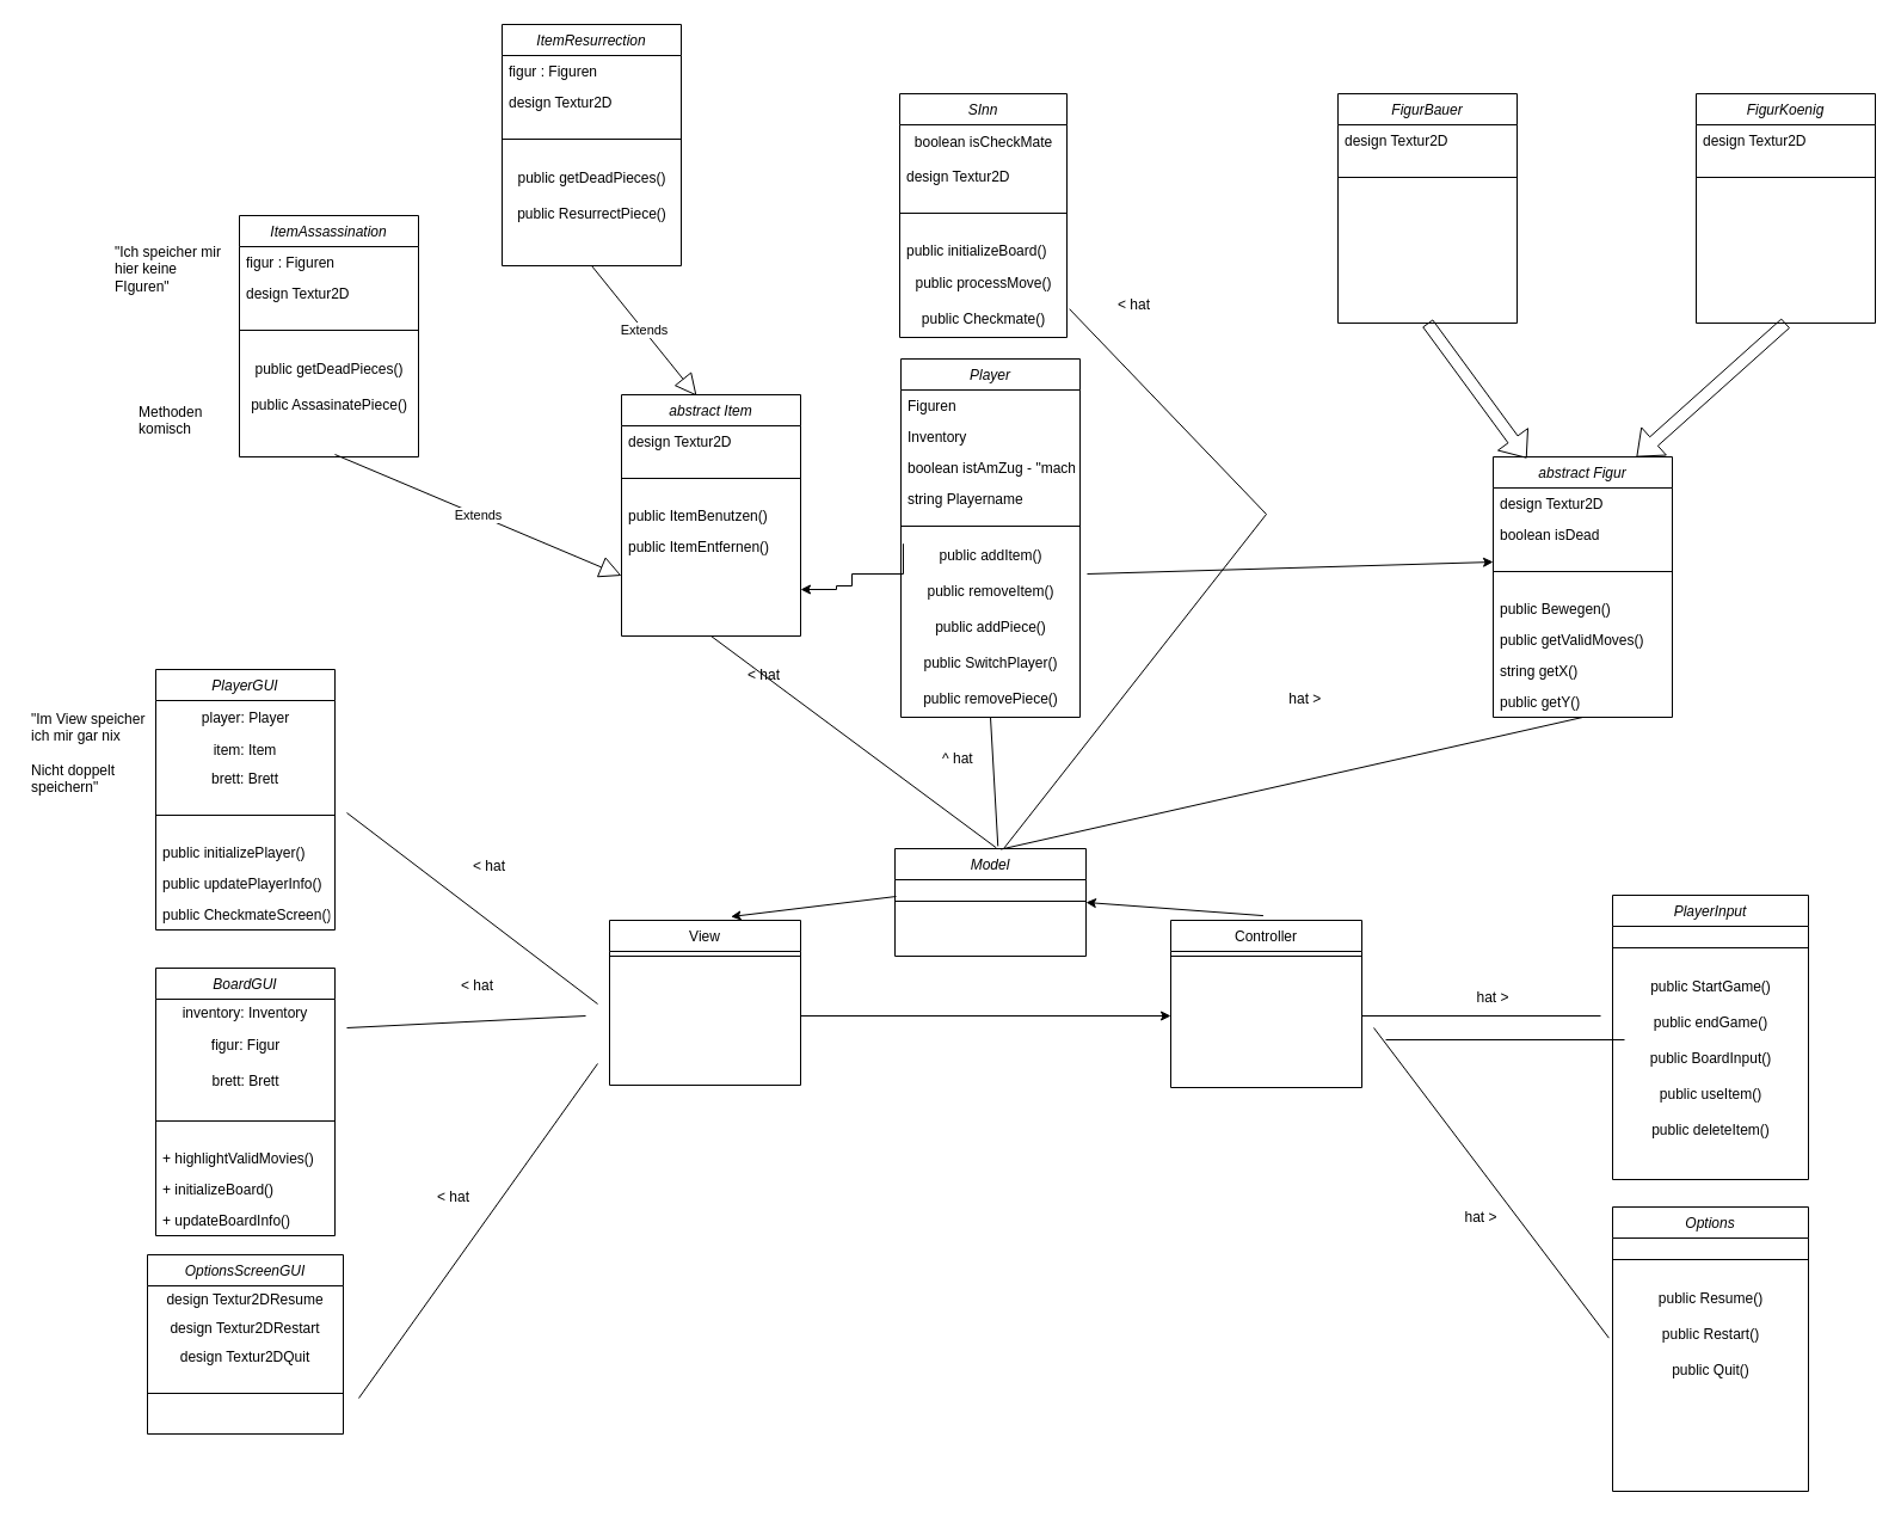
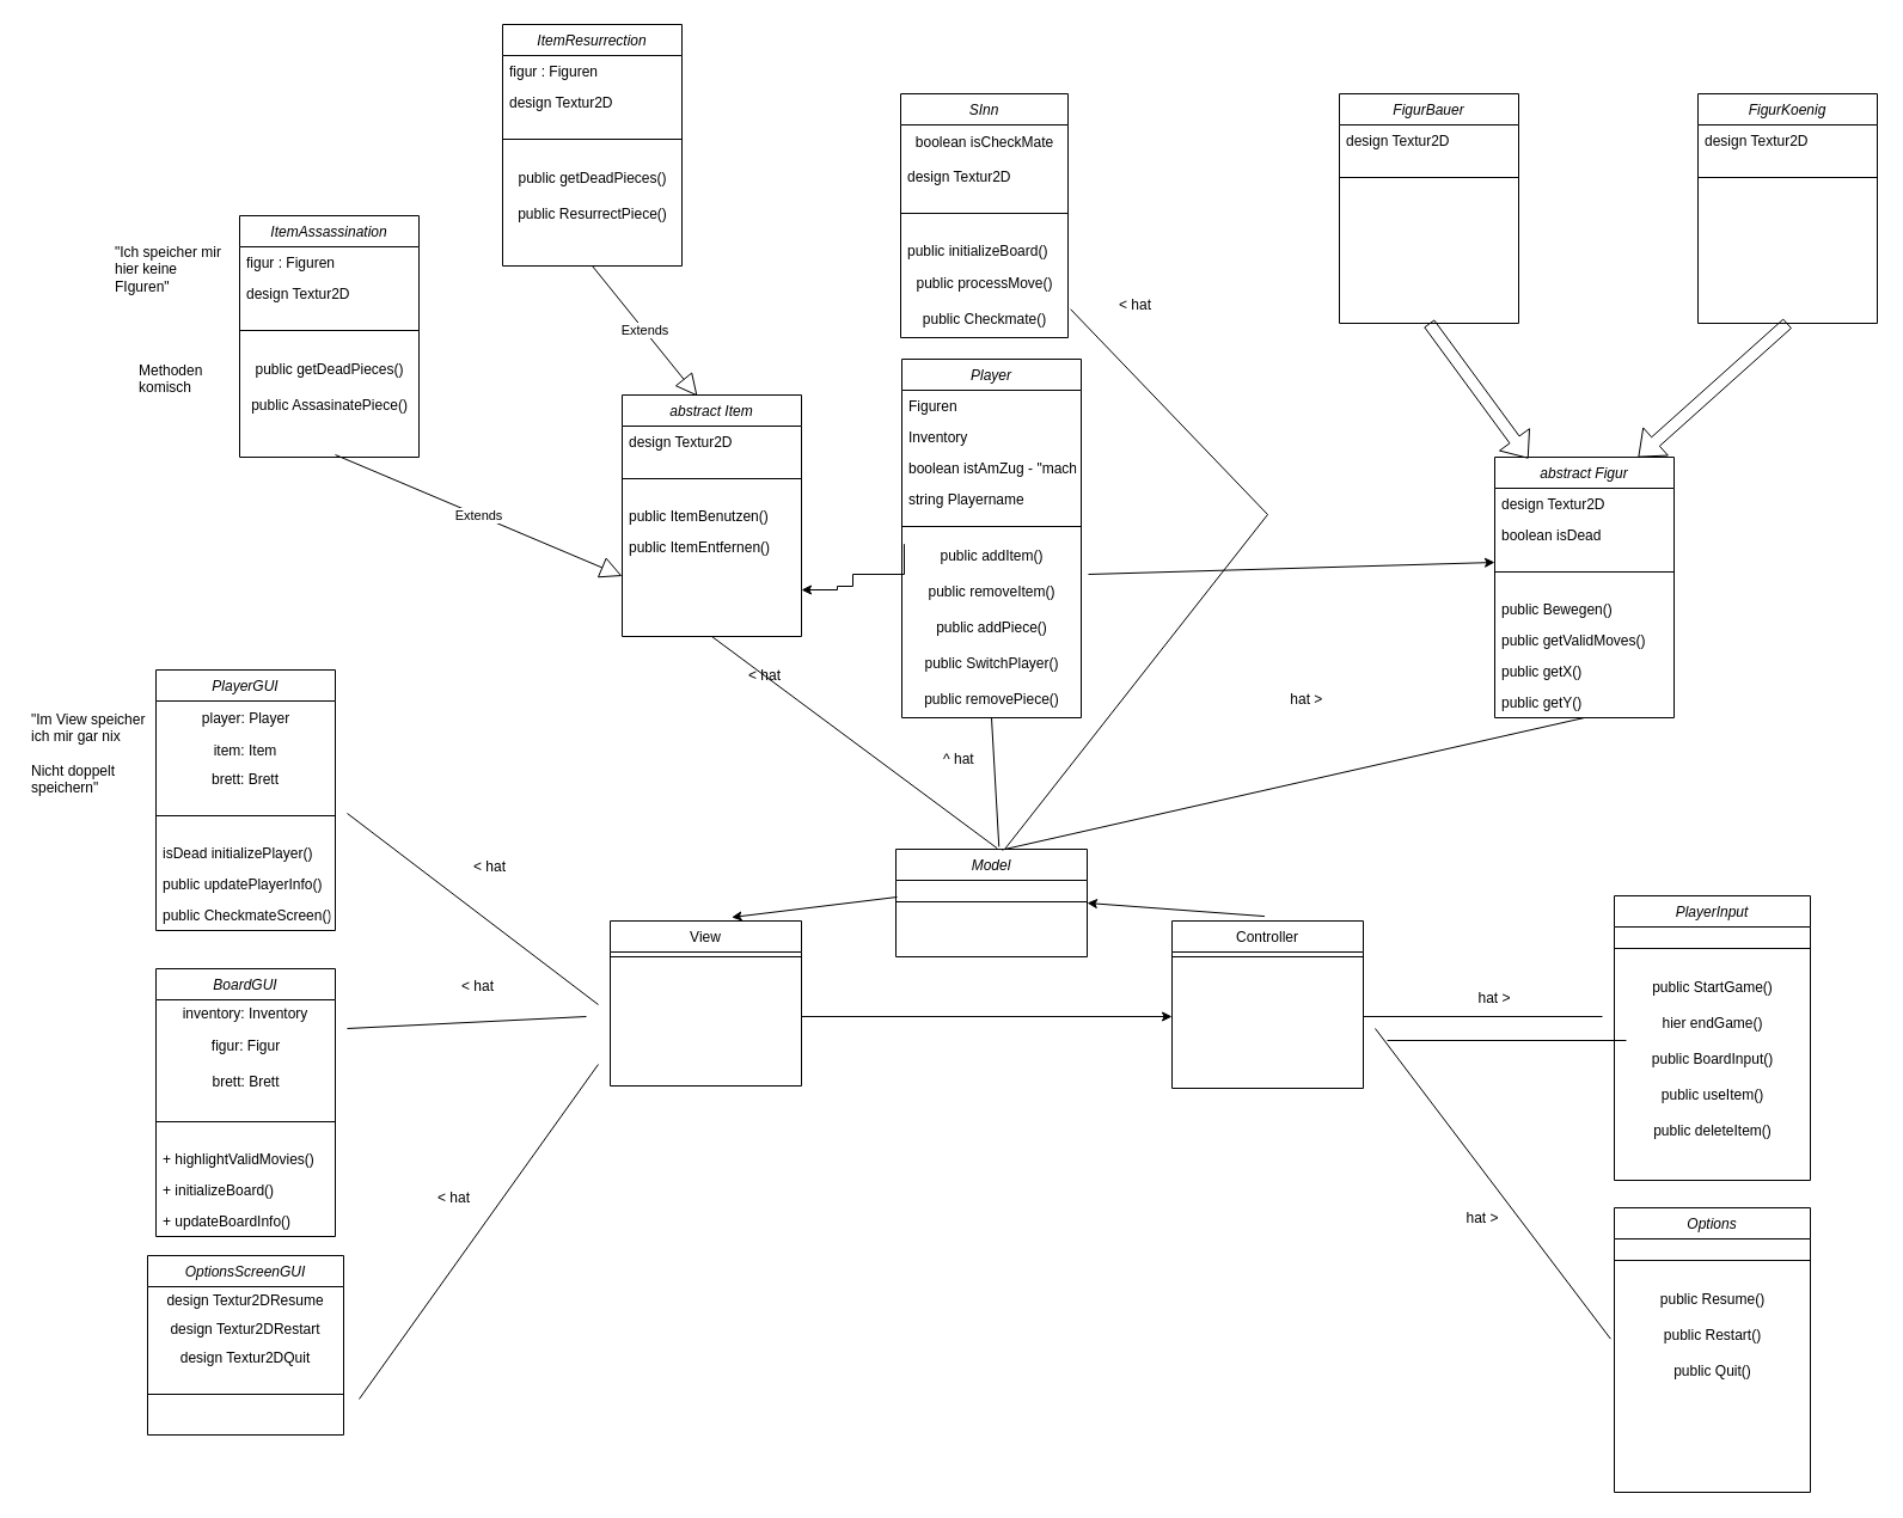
- <mxCell id="117" value="Methoden komisch" style="text;strokeColor=none;fillColor=none;align=left;verticalAlign=middle;spacingLeft=4;spacingRight=4;overflow=hidden;points=[[0,0.5],[1,0.5]];portConstraint=eastwest;rotatable=0;whiteSpace=wrap;html=1;" vertex="1" parent="1"><mxGeometry x="110" y="335" width="80" height="30" as="geometry" /></mxCell>
+ <mxCell id="117" value="Methoden komisch" style="text;strokeColor=none;fillColor=none;align=left;verticalAlign=middle;spacingLeft=4;spacingRight=4;overflow=hidden;points=[[0,0.5],[1,0.5]];portConstraint=eastwest;rotatable=0;whiteSpace=wrap;html=1;" vertex="1" parent="1"><mxGeometry x="110" y="300" width="80" height="30" as="geometry" /></mxCell>
- <mxCell id="28" value="string getX()" style="text;align=left;verticalAlign=top;spacingLeft=4;spacingRight=4;overflow=hidden;rotatable=0;points=[[0,0.5],[1,0.5]];portConstraint=eastwest;" parent="22" vertex="1"><mxGeometry y="166" width="150" height="26" as="geometry" /></mxCell>
+ <mxCell id="28" value="public getX()" style="text;align=left;verticalAlign=top;spacingLeft=4;spacingRight=4;overflow=hidden;rotatable=0;points=[[0,0.5],[1,0.5]];portConstraint=eastwest;" parent="22" vertex="1"><mxGeometry y="166" width="150" height="26" as="geometry" /></mxCell>
- <mxCell id="65" value="public initializePlayer()" style="text;align=left;verticalAlign=top;spacingLeft=4;spacingRight=4;overflow=hidden;rotatable=0;points=[[0,0.5],[1,0.5]];portConstraint=eastwest;" parent="60" vertex="1"><mxGeometry y="140" width="150" height="26" as="geometry" /></mxCell>
+ <mxCell id="65" value="isDead initializePlayer()" style="text;align=left;verticalAlign=top;spacingLeft=4;spacingRight=4;overflow=hidden;rotatable=0;points=[[0,0.5],[1,0.5]];portConstraint=eastwest;" parent="60" vertex="1"><mxGeometry y="140" width="150" height="26" as="geometry" /></mxCell>
- <mxCell id="102" value="public endGame()" style="text;html=1;align=center;verticalAlign=middle;resizable=0;points=[];autosize=1;strokeColor=none;fillColor=none;" parent="99" vertex="1"><mxGeometry y="92" width="164" height="30" as="geometry" /></mxCell>
+ <mxCell id="102" value="hier endGame()" style="text;html=1;align=center;verticalAlign=middle;resizable=0;points=[];autosize=1;strokeColor=none;fillColor=none;" parent="99" vertex="1"><mxGeometry y="92" width="164" height="30" as="geometry" /></mxCell>
